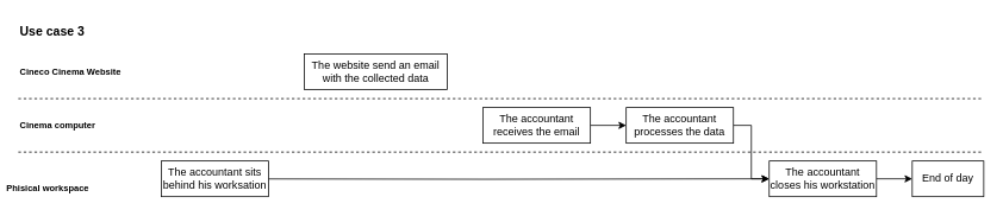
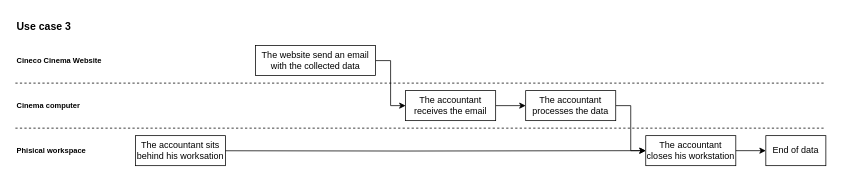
+ <mxCell id="4" style="edgeStyle=orthogonalEdgeStyle;rounded=0;orthogonalLoop=1;jettySize=auto;html=1;entryX=0;entryY=0.5;entryDx=0;entryDy=0;" edge="1" parent="1" source="5" target="7"><mxGeometry relative="1" as="geometry" /></mxCell>
- <mxCell id="17" value="End of day" style="rounded=0;whiteSpace=wrap;html=1;" vertex="1" parent="1"><mxGeometry x="1020" y="180" width="80" height="40" as="geometry" /></mxCell>
+ <mxCell id="17" value="End of data" style="rounded=0;whiteSpace=wrap;html=1;" vertex="1" parent="1"><mxGeometry x="1020" y="180" width="80" height="40" as="geometry" /></mxCell>
- <mxCell id="14" value="&lt;font size=&quot;1&quot;&gt;&lt;b&gt;Phisical workspace&lt;br&gt;&lt;/b&gt;&lt;/font&gt;" style="text;html=1;strokeColor=none;fillColor=none;align=left;verticalAlign=middle;whiteSpace=wrap;rounded=0;" vertex="1" parent="1"><mxGeometry x="5" y="195" width="120" height="30" as="geometry" /></mxCell>
+ <mxCell id="14" value="&lt;font size=&quot;1&quot;&gt;&lt;b&gt;Phisical workspace&lt;br&gt;&lt;/b&gt;&lt;/font&gt;" style="text;html=1;strokeColor=none;fillColor=none;align=left;verticalAlign=middle;whiteSpace=wrap;rounded=0;" vertex="1" parent="1"><mxGeometry x="20" y="185" width="120" height="30" as="geometry" /></mxCell>
